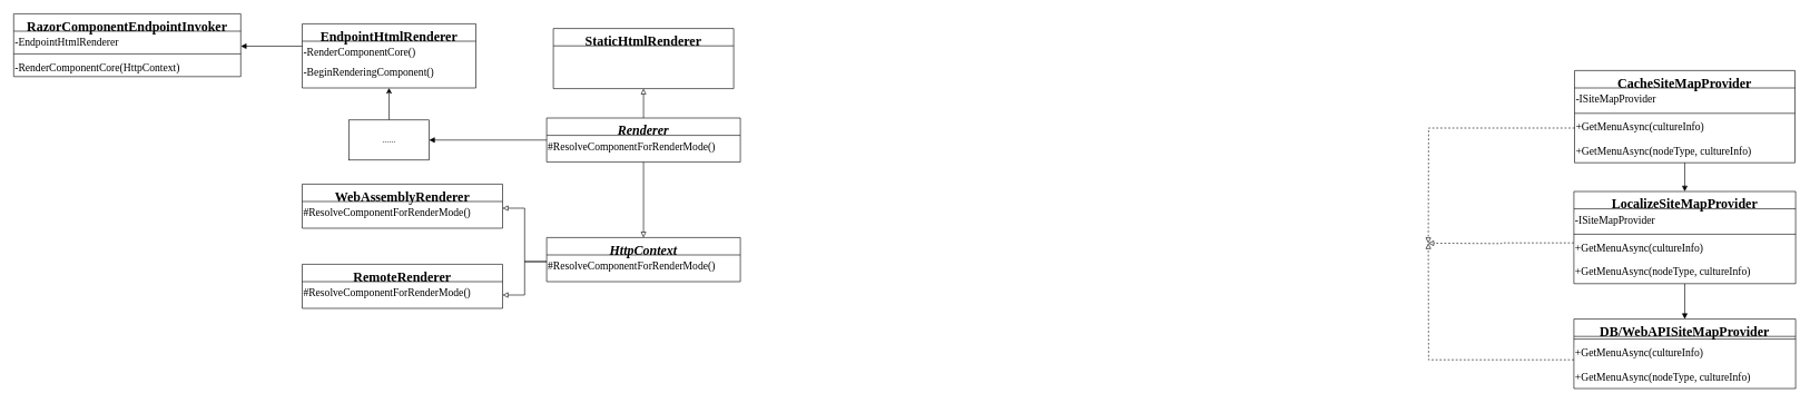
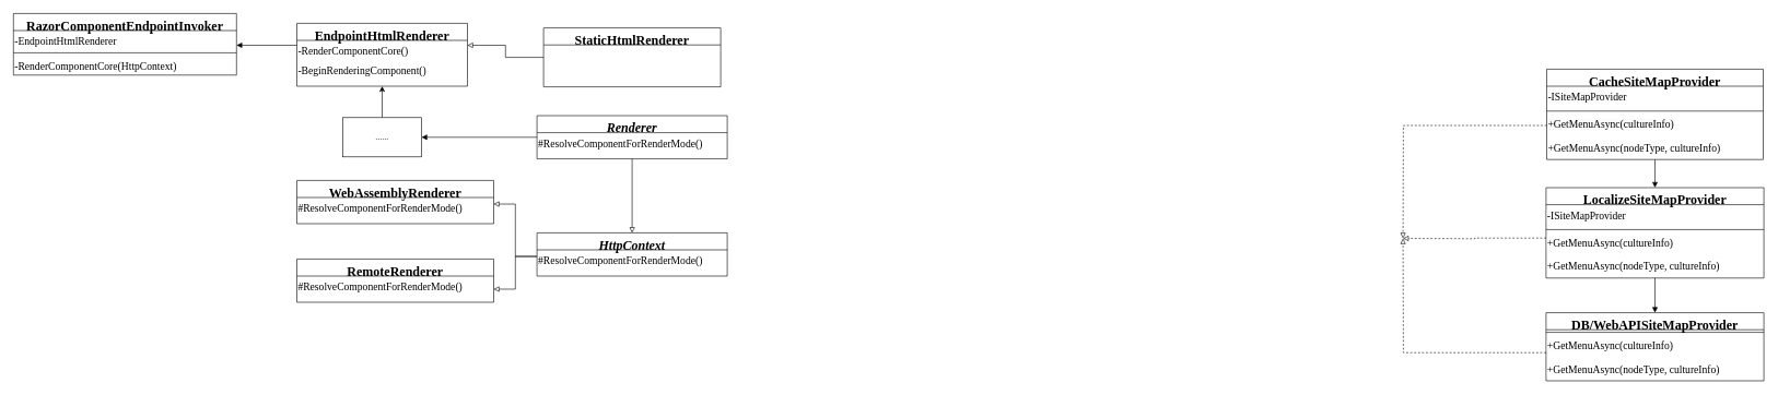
+ <mxCell id="24" style="edgeStyle=orthogonalEdgeStyle;rounded=0;orthogonalLoop=1;jettySize=auto;html=1;exitX=0;exitY=0.5;exitDx=0;exitDy=0;entryX=1;entryY=0.25;entryDx=0;entryDy=0;endArrow=block;endFill=0;" parent="1" source="25" target="3" edge="1"><mxGeometry relative="1" as="geometry"><mxPoint x="638" y="11.5" as="targetPoint" /></mxGeometry></mxCell>
- <mxCell id="26" style="edgeStyle=orthogonalEdgeStyle;rounded=0;orthogonalLoop=1;jettySize=auto;html=1;exitX=0.5;exitY=0;exitDx=0;exitDy=0;entryX=0.5;entryY=1;entryDx=0;entryDy=0;endArrow=block;endFill=0;" parent="1" source="28" target="25" edge="1"><mxGeometry relative="1" as="geometry" /></mxCell>
